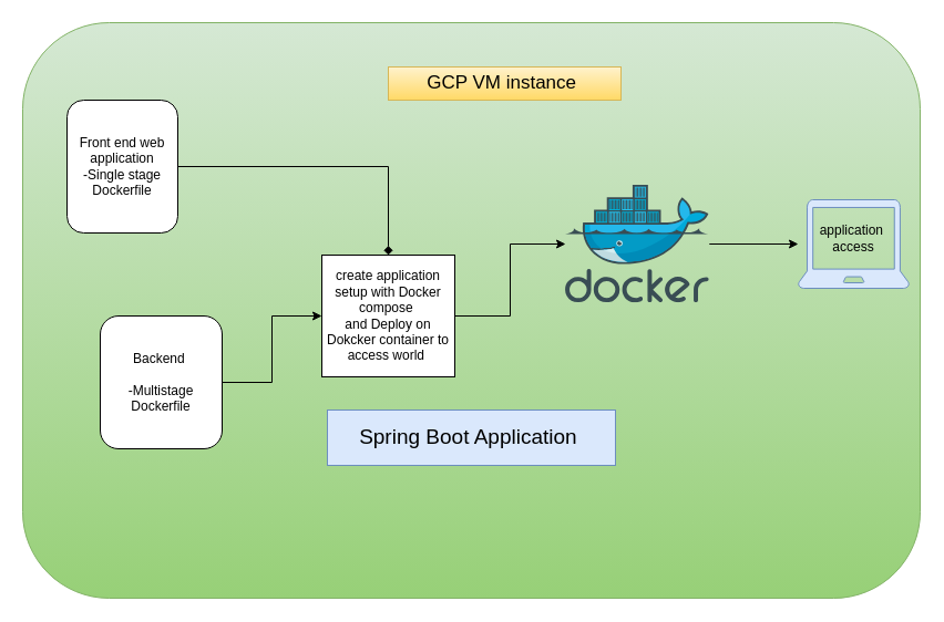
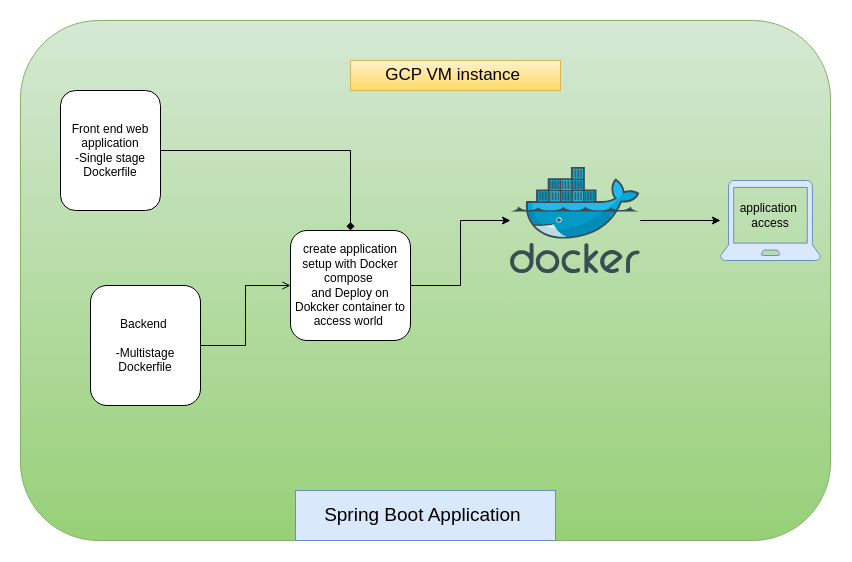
- <mxCell id="5" style="edgeStyle=orthogonalEdgeStyle;rounded=0;orthogonalLoop=1;jettySize=auto;html=1;" edge="1" parent="1" source="6" target="8"><mxGeometry relative="1" as="geometry" /></mxCell>
+ <mxCell id="5" style="edgeStyle=orthogonalEdgeStyle;rounded=0;orthogonalLoop=1;jettySize=auto;html=1;endArrow=open;" edge="1" parent="1" source="6" target="8"><mxGeometry relative="1" as="geometry" /></mxCell>
- <mxCell id="8" value="create application setup with Docker compose&amp;nbsp;&lt;br&gt;and Deploy on Dokcker container to access world&amp;nbsp;" style="whiteSpace=wrap;html=1;rounded=0;" vertex="1" parent="1"><mxGeometry x="290" y="230" width="120" height="110" as="geometry" /></mxCell>
+ <mxCell id="8" value="create application setup with Docker compose&amp;nbsp;&lt;br&gt;and Deploy on Dokcker container to access world&amp;nbsp;" style="rounded=1;whiteSpace=wrap;html=1;" vertex="1" parent="1"><mxGeometry x="290" y="230" width="120" height="110" as="geometry" /></mxCell>
- <mxCell id="12" value="&lt;font style=&quot;font-size: 19px;&quot;&gt;Spring Boot Application&amp;nbsp;&lt;/font&gt;" style="text;html=1;strokeColor=#6c8ebf;fillColor=#dae8fc;align=center;verticalAlign=middle;whiteSpace=wrap;rounded=0;" vertex="1" parent="1"><mxGeometry x="295" y="370" width="260" height="50" as="geometry" /></mxCell>
+ <mxCell id="12" value="&lt;font style=&quot;font-size: 19px;&quot;&gt;Spring Boot Application&amp;nbsp;&lt;/font&gt;" style="text;html=1;strokeColor=#6c8ebf;fillColor=#dae8fc;align=center;verticalAlign=middle;whiteSpace=wrap;rounded=0;" vertex="1" parent="1"><mxGeometry x="295" y="490" width="260" height="50" as="geometry" /></mxCell>
